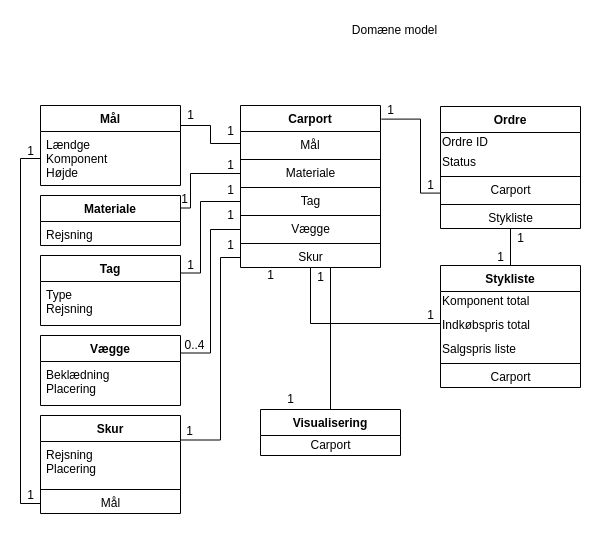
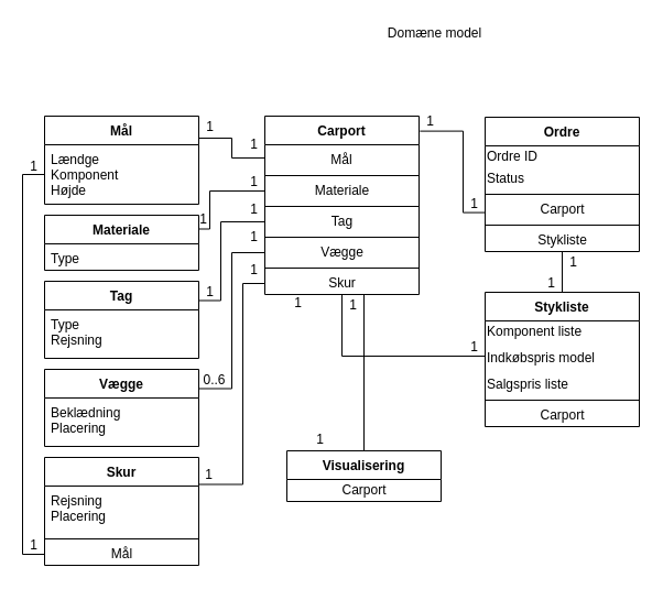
- <mxCell id="6" value="Rejsning" style="text;strokeColor=none;fillColor=none;align=left;verticalAlign=top;spacingLeft=4;spacingRight=4;overflow=hidden;rotatable=0;points=[[0,0.5],[1,0.5]];portConstraint=eastwest;" parent="5" vertex="1"><mxGeometry y="26" width="140" height="24" as="geometry" /></mxCell>
+ <mxCell id="6" value="Type" style="text;strokeColor=none;fillColor=none;align=left;verticalAlign=top;spacingLeft=4;spacingRight=4;overflow=hidden;rotatable=0;points=[[0,0.5],[1,0.5]];portConstraint=eastwest;" parent="5" vertex="1"><mxGeometry y="26" width="140" height="24" as="geometry" /></mxCell>
- <mxCell id="58" value="Komponent total" style="text;html=1;align=left;verticalAlign=middle;resizable=0;points=[];autosize=1;fontSize=12;" parent="57" vertex="1"><mxGeometry y="26" width="140" height="20" as="geometry" /></mxCell>
+ <mxCell id="58" value="Komponent liste" style="text;html=1;align=left;verticalAlign=middle;resizable=0;points=[];autosize=1;fontSize=12;" parent="57" vertex="1"><mxGeometry y="26" width="140" height="20" as="geometry" /></mxCell>
- <mxCell id="59" value="&lt;span style=&quot;font-family: &amp;#34;helvetica&amp;#34; ; font-size: 12px ; font-style: normal ; font-weight: 400 ; letter-spacing: normal ; text-align: left ; text-indent: 0px ; text-transform: none ; word-spacing: 0px ; float: none ; display: inline&quot;&gt;Indkøbspris total&lt;/span&gt;" style="text;whiteSpace=wrap;html=1;fontSize=12;" parent="57" vertex="1"><mxGeometry y="46" width="140" height="24" as="geometry" /></mxCell>
+ <mxCell id="59" value="&lt;span style=&quot;font-family: &amp;#34;helvetica&amp;#34; ; font-size: 12px ; font-style: normal ; font-weight: 400 ; letter-spacing: normal ; text-align: left ; text-indent: 0px ; text-transform: none ; word-spacing: 0px ; float: none ; display: inline&quot;&gt;Indkøbspris model&lt;/span&gt;" style="text;whiteSpace=wrap;html=1;fontSize=12;" parent="57" vertex="1"><mxGeometry y="46" width="140" height="24" as="geometry" /></mxCell>
- <mxCell id="31" value="0..4" style="text;html=1;align=center;verticalAlign=middle;resizable=0;points=[];autosize=1;" parent="1" vertex="1"><mxGeometry x="174" y="335" width="40" height="20" as="geometry" /></mxCell>
+ <mxCell id="31" value="0..6" style="text;html=1;align=center;verticalAlign=middle;resizable=0;points=[];autosize=1;" parent="1" vertex="1"><mxGeometry x="174" y="335" width="40" height="20" as="geometry" /></mxCell>
